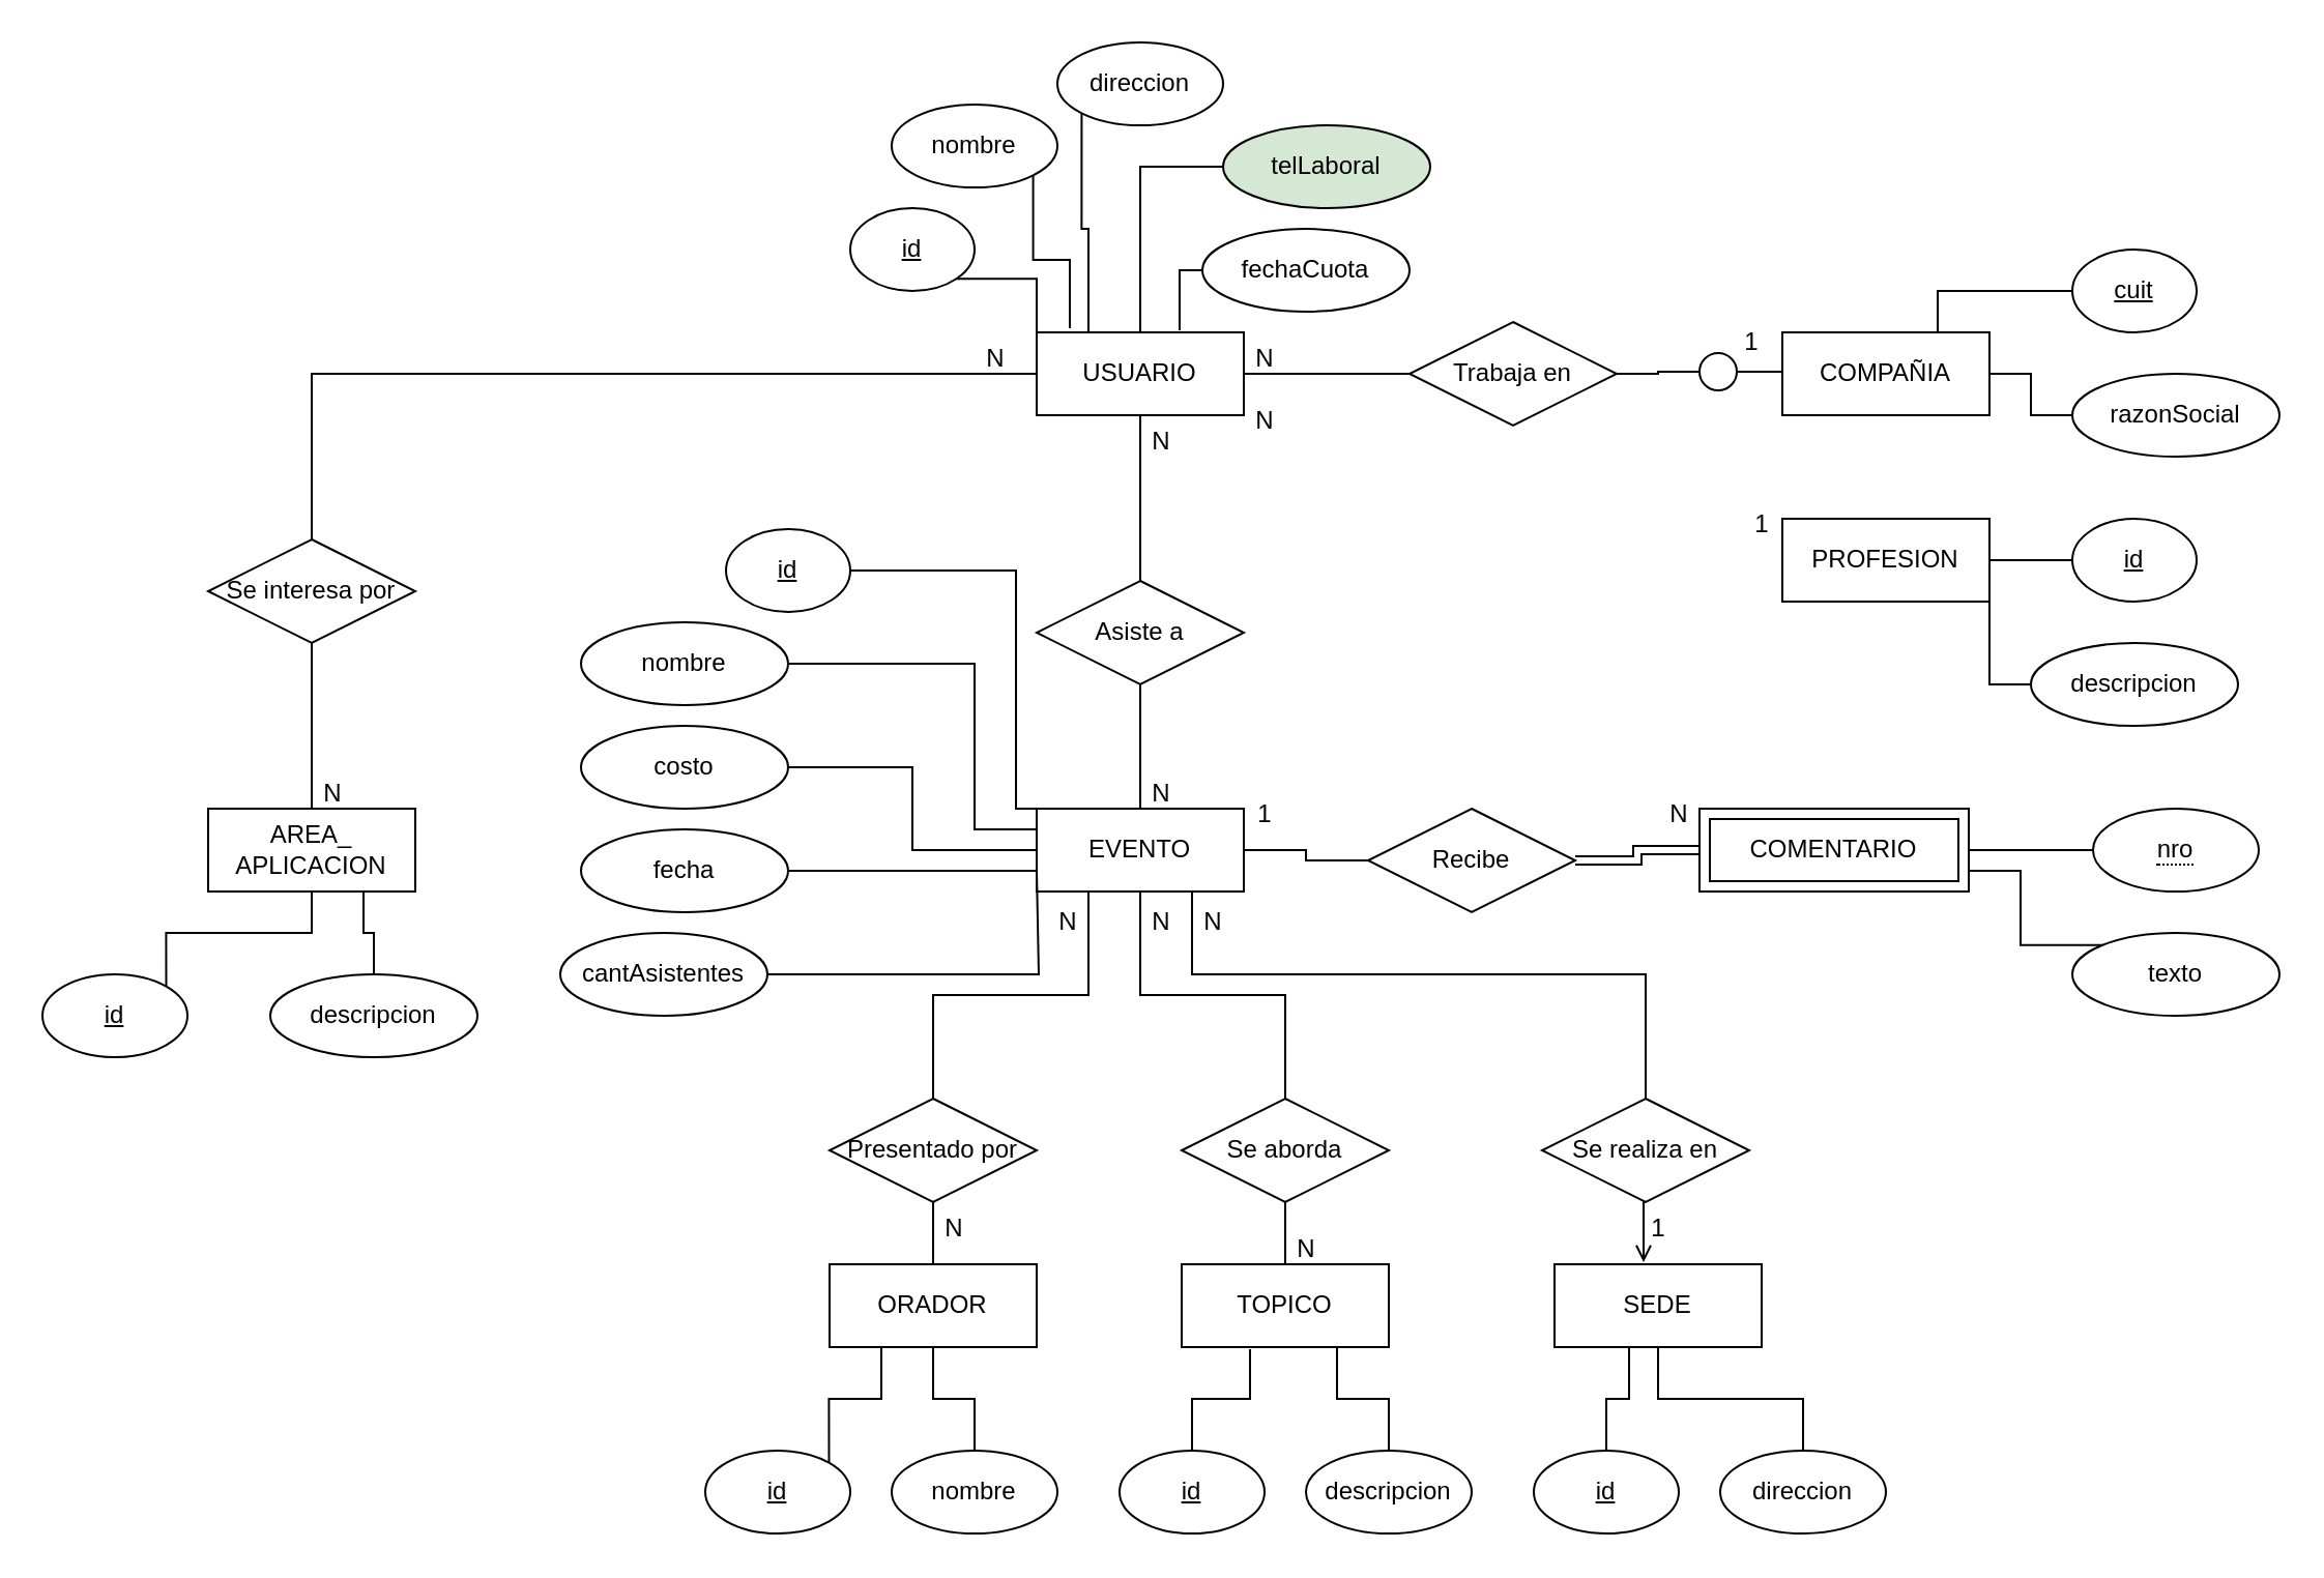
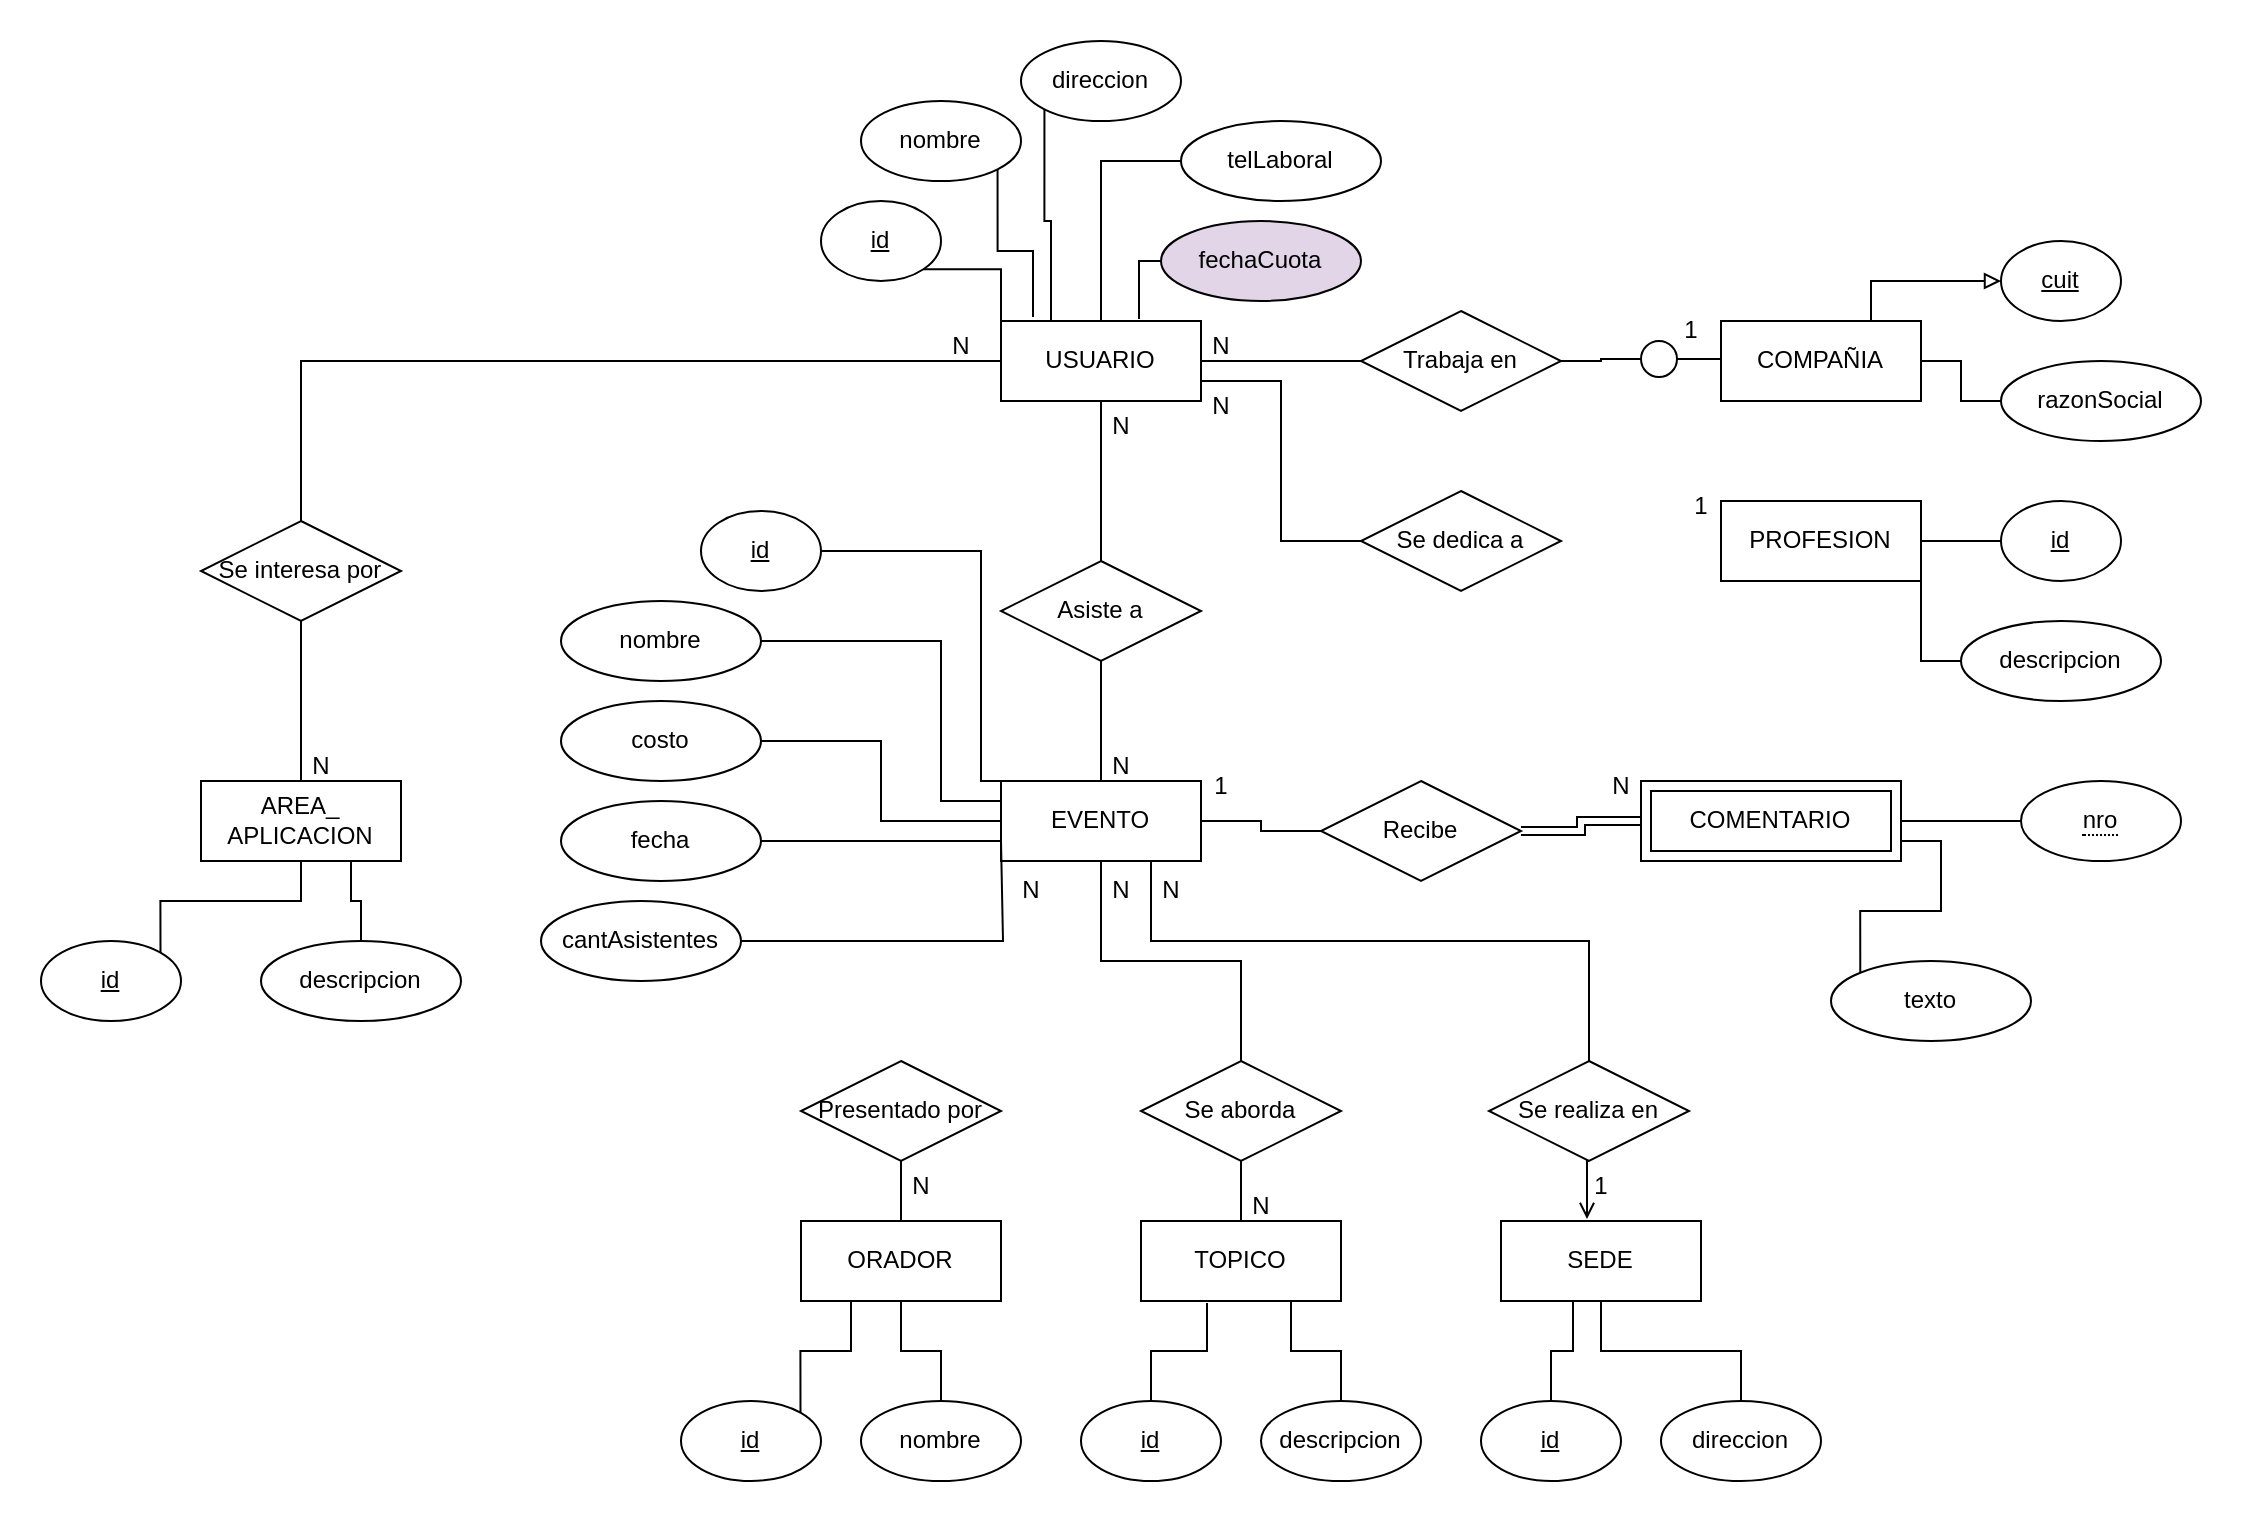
- <mxCell id="48" value="telLaboral" style="ellipse;whiteSpace=wrap;html=1;align=center;fillColor=#d5e8d4;" vertex="1" parent="1"><mxGeometry x="590" y="60" width="100" height="40" as="geometry" /></mxCell>
+ <mxCell id="48" value="telLaboral" style="ellipse;whiteSpace=wrap;html=1;align=center;" vertex="1" parent="1"><mxGeometry x="590" y="60" width="100" height="40" as="geometry" /></mxCell>
- <mxCell id="41" value="fechaCuota" style="ellipse;whiteSpace=wrap;html=1;align=center;" vertex="1" parent="1"><mxGeometry x="580" y="110" width="100" height="40" as="geometry" /></mxCell>
+ <mxCell id="41" value="fechaCuota" style="ellipse;whiteSpace=wrap;html=1;align=center;fillColor=#e1d5e7;" vertex="1" parent="1"><mxGeometry x="580" y="110" width="100" height="40" as="geometry" /></mxCell>
- <mxCell id="7" style="edgeStyle=orthogonalEdgeStyle;rounded=0;orthogonalLoop=1;jettySize=auto;html=1;exitX=0.75;exitY=0;exitDx=0;exitDy=0;entryX=0;entryY=0.5;entryDx=0;entryDy=0;endArrow=none;endFill=0;" edge="1" parent="1" source="8" target="51"><mxGeometry relative="1" as="geometry" /></mxCell>
+ <mxCell id="7" style="edgeStyle=orthogonalEdgeStyle;rounded=0;orthogonalLoop=1;jettySize=auto;html=1;exitX=0.75;exitY=0;exitDx=0;exitDy=0;entryX=0;entryY=0.5;entryDx=0;entryDy=0;endArrow=block;endFill=0;" edge="1" parent="1" source="8" target="51"><mxGeometry relative="1" as="geometry" /></mxCell>
+ <mxCell id="5" style="edgeStyle=orthogonalEdgeStyle;rounded=0;orthogonalLoop=1;jettySize=auto;html=1;exitX=1;exitY=0.75;exitDx=0;exitDy=0;entryX=0;entryY=0.5;entryDx=0;entryDy=0;endArrow=none;endFill=0;" edge="1" parent="1" source="6" target="44"><mxGeometry relative="1" as="geometry" /></mxCell>
+ <mxCell id="44" value="Se dedica a" style="shape=rhombus;perimeter=rhombusPerimeter;whiteSpace=wrap;html=1;align=center;" vertex="1" parent="1"><mxGeometry x="680" y="245" width="100" height="50" as="geometry" /></mxCell>
- <mxCell id="68" value="texto" style="ellipse;whiteSpace=wrap;html=1;align=center;" vertex="1" parent="1"><mxGeometry x="1000" y="450" width="100" height="40" as="geometry" /></mxCell>
+ <mxCell id="68" value="texto" style="ellipse;whiteSpace=wrap;html=1;align=center;" vertex="1" parent="1"><mxGeometry x="915" y="480" width="100" height="40" as="geometry" /></mxCell>
- <mxCell id="9" style="edgeStyle=orthogonalEdgeStyle;rounded=0;orthogonalLoop=1;jettySize=auto;html=1;exitX=0.25;exitY=1;exitDx=0;exitDy=0;entryX=0.5;entryY=0;entryDx=0;entryDy=0;endArrow=none;endFill=0;" edge="1" parent="1" source="13" target="32"><mxGeometry relative="1" as="geometry" /></mxCell>
